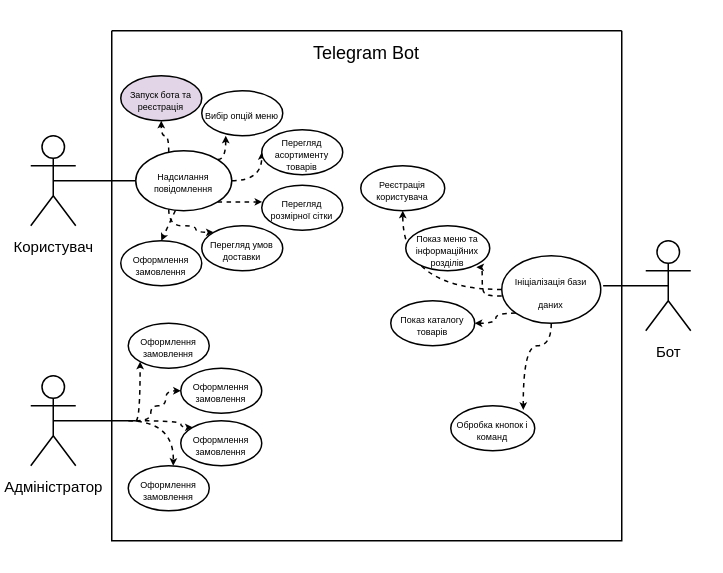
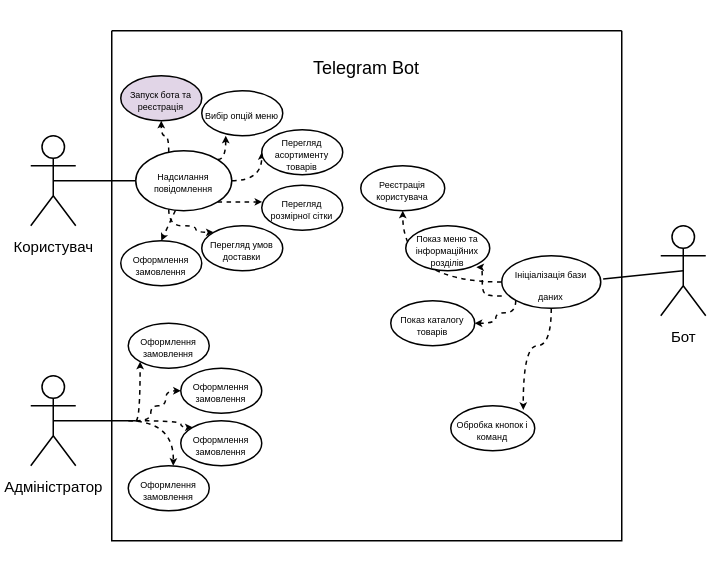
- <mxCell id="7" value="Telegram Bot" style="text;html=1;align=center;verticalAlign=middle;whiteSpace=wrap;rounded=0;" parent="6" vertex="1"><mxGeometry x="130" width="80" height="30" as="geometry" /></mxCell>
+ <mxCell id="7" value="Telegram Bot" style="text;html=1;align=center;verticalAlign=middle;whiteSpace=wrap;rounded=0;" parent="6" vertex="1"><mxGeometry x="130" y="10" width="80" height="30" as="geometry" /></mxCell>
- <mxCell id="5" value="&lt;font style=&quot;font-size: 10px;&quot;&gt;Бот&lt;/font&gt;" style="shape=umlActor;verticalLabelPosition=bottom;verticalAlign=top;html=1;outlineConnect=0;" parent="1" vertex="1"><mxGeometry x="430" y="160" width="30" height="60" as="geometry" /></mxCell>
+ <mxCell id="5" value="&lt;font style=&quot;font-size: 10px;&quot;&gt;Бот&lt;/font&gt;" style="shape=umlActor;verticalLabelPosition=bottom;verticalAlign=top;html=1;outlineConnect=0;" parent="1" vertex="1"><mxGeometry x="440" y="150" width="30" height="60" as="geometry" /></mxCell>
- <mxCell id="12" value="&lt;font style=&quot;font-size: 6px;&quot;&gt;Ініціалізація бази даних&lt;/font&gt;" style="ellipse;whiteSpace=wrap;html=1;" vertex="1" parent="6"><mxGeometry x="260" y="150" width="66" height="45" as="geometry" /></mxCell>
+ <mxCell id="12" value="&lt;font style=&quot;font-size: 6px;&quot;&gt;Ініціалізація бази даних&lt;/font&gt;" style="ellipse;whiteSpace=wrap;html=1;" vertex="1" parent="6"><mxGeometry x="260" y="150" width="66" height="35" as="geometry" /></mxCell>
